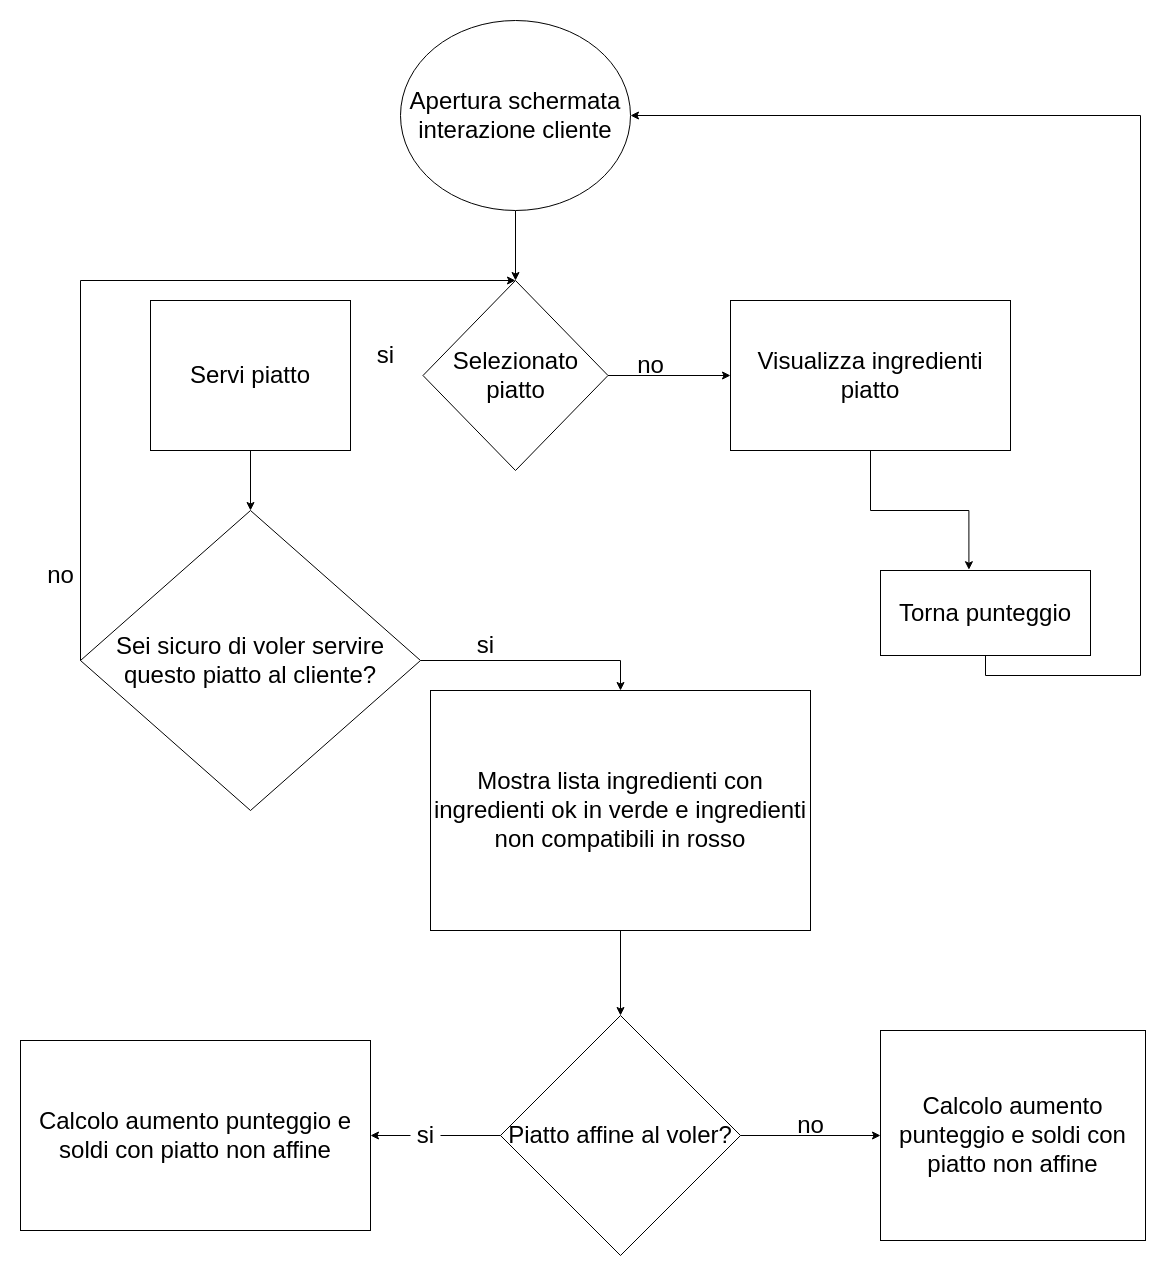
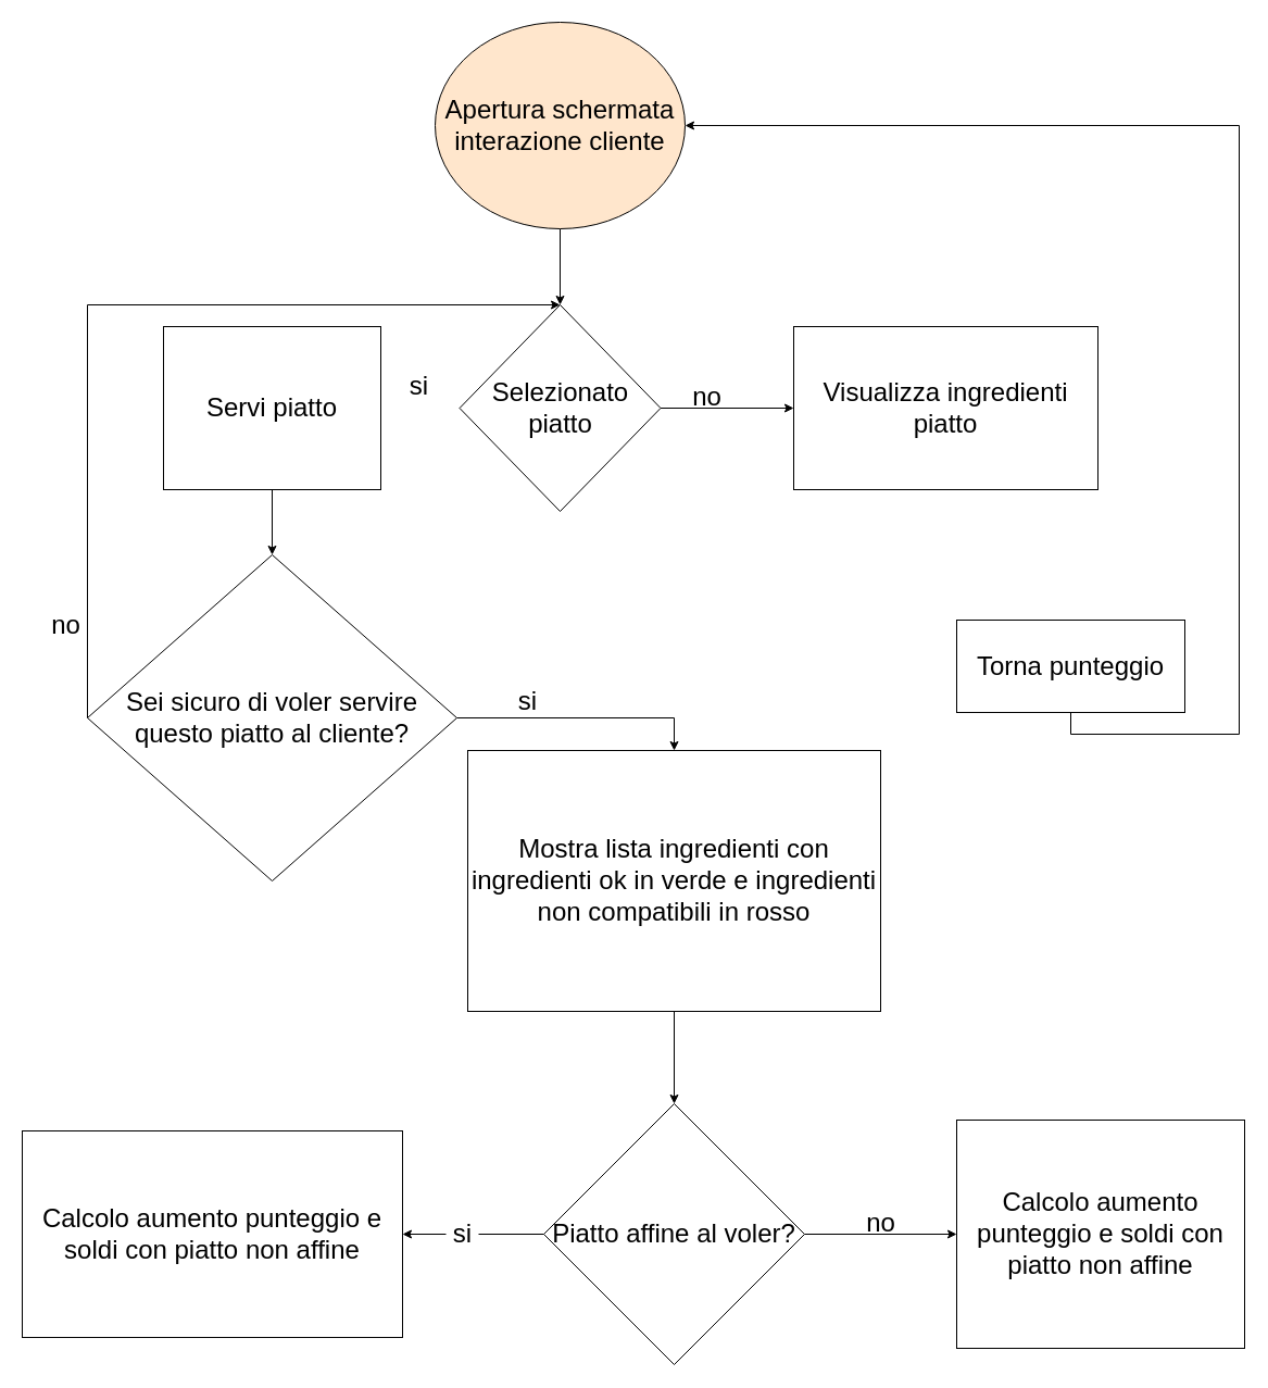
- <mxCell id="3" value="Apertura schermata interazione cliente" style="ellipse;whiteSpace=wrap;html=1;fontSize=24;" parent="1" vertex="1"><mxGeometry x="400" y="20" width="230" height="190" as="geometry" /></mxCell>
+ <mxCell id="3" value="Apertura schermata interazione cliente" style="ellipse;whiteSpace=wrap;html=1;fontSize=24;fillColor=#ffe6cc;" parent="1" vertex="1"><mxGeometry x="400" y="20" width="230" height="190" as="geometry" /></mxCell>
- <mxCell id="8" style="edgeStyle=orthogonalEdgeStyle;rounded=0;orthogonalLoop=1;jettySize=auto;html=1;exitX=0.5;exitY=1;exitDx=0;exitDy=0;entryX=0.421;entryY=-0.009;entryDx=0;entryDy=0;entryPerimeter=0;fontSize=24;" parent="1" source="16" target="11" edge="1"><mxGeometry relative="1" as="geometry" /></mxCell>
